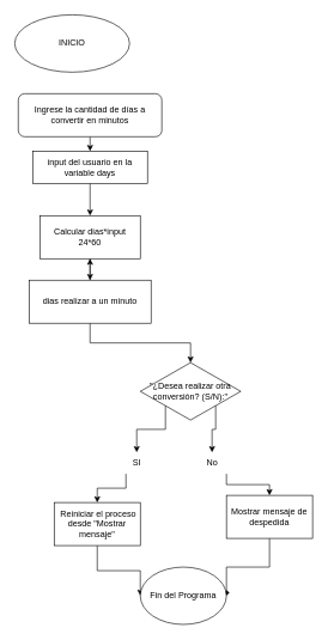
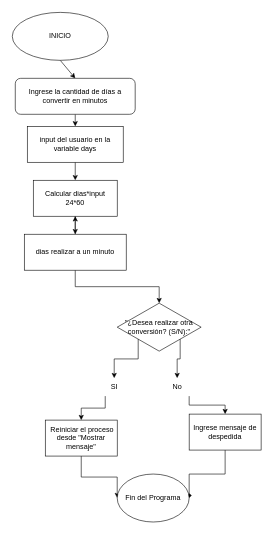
+ <mxCell id="2" style="edgeStyle=none;rounded=0;orthogonalLoop=1;jettySize=auto;html=1;exitX=0.5;exitY=1;exitDx=0;exitDy=0;entryX=0.5;entryY=0;entryDx=0;entryDy=0;" parent="1" source="3" target="7" edge="1"><mxGeometry relative="1" as="geometry" /></mxCell>
- <mxCell id="5" value="input del usuario en la variable days" style="whiteSpace=wrap;html=1;" parent="1" vertex="1"><mxGeometry x="45" y="210" width="160" height="45" as="geometry" /></mxCell>
+ <mxCell id="5" value="input del usuario en la variable days" style="whiteSpace=wrap;html=1;" parent="1" vertex="1"><mxGeometry x="45" y="210" width="160" height="60" as="geometry" /></mxCell>
- <mxCell id="15" value="Mostrar mensaje de despedida" style="whiteSpace=wrap;html=1;" parent="1" vertex="1"><mxGeometry x="315" y="690" width="120" height="60" as="geometry" /></mxCell>
+ <mxCell id="15" value="Ingrese mensaje de despedida" style="whiteSpace=wrap;html=1;" parent="1" vertex="1"><mxGeometry x="315" y="690" width="120" height="60" as="geometry" /></mxCell>
